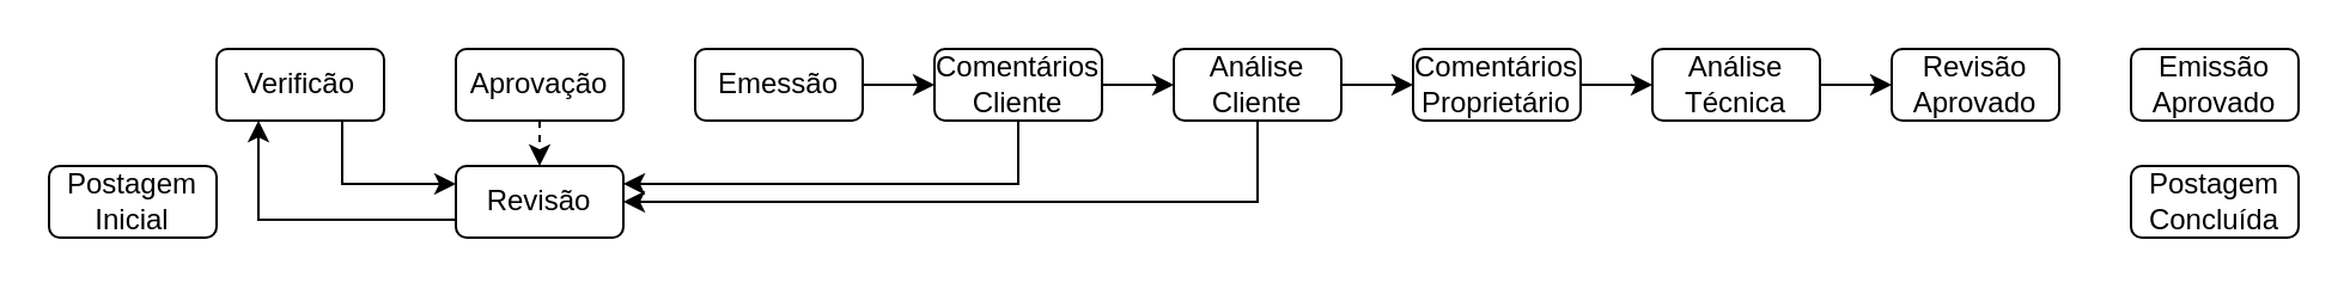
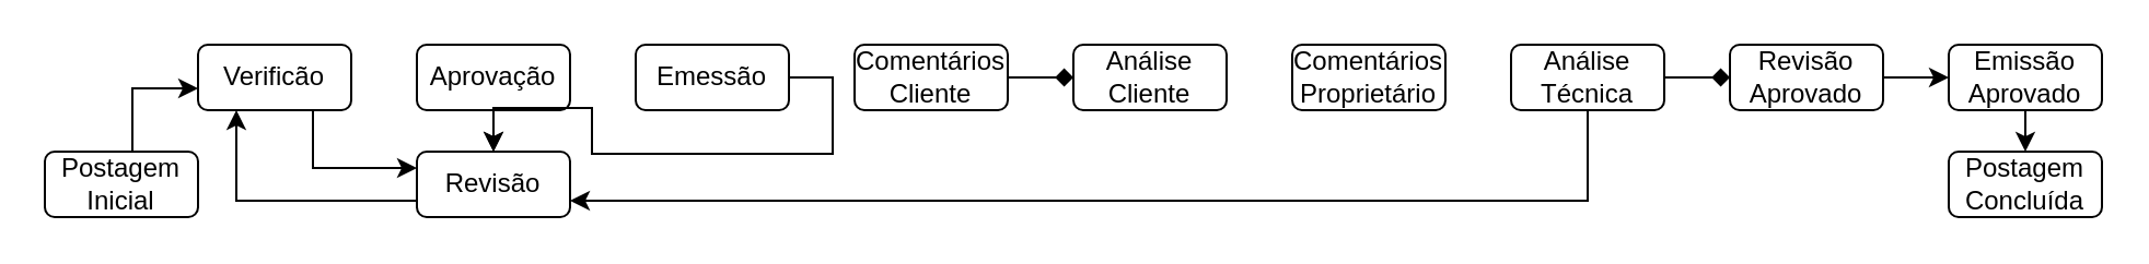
- <mxCell id="10" style="edgeStyle=orthogonalEdgeStyle;rounded=0;orthogonalLoop=1;jettySize=auto;html=1;exitX=1;exitY=0.5;exitDx=0;exitDy=0;" edge="1" parent="1" source="11" target="14"><mxGeometry relative="1" as="geometry" /></mxCell>
+ <mxCell id="10" style="edgeStyle=orthogonalEdgeStyle;rounded=0;orthogonalLoop=1;jettySize=auto;html=1;exitX=1;exitY=0.5;exitDx=0;exitDy=0;" edge="1" parent="1" source="11" target="5"><mxGeometry relative="1" as="geometry" /></mxCell>
- <mxCell id="13" style="edgeStyle=orthogonalEdgeStyle;rounded=0;orthogonalLoop=1;jettySize=auto;html=1;exitX=1;exitY=0.5;exitDx=0;exitDy=0;entryX=0;entryY=0.5;entryDx=0;entryDy=0;" edge="1" parent="1" source="14" target="17"><mxGeometry relative="1" as="geometry" /></mxCell>
+ <mxCell id="13" style="edgeStyle=orthogonalEdgeStyle;rounded=0;orthogonalLoop=1;jettySize=auto;html=1;exitX=1;exitY=0.5;exitDx=0;exitDy=0;entryX=0;entryY=0.5;entryDx=0;entryDy=0;endArrow=diamond;" edge="1" parent="1" source="14" target="17"><mxGeometry relative="1" as="geometry" /></mxCell>
- <mxCell id="16" style="edgeStyle=orthogonalEdgeStyle;rounded=0;orthogonalLoop=1;jettySize=auto;html=1;exitX=1;exitY=0.5;exitDx=0;exitDy=0;entryX=0;entryY=0.5;entryDx=0;entryDy=0;" edge="1" parent="1" source="17" target="19"><mxGeometry relative="1" as="geometry" /></mxCell>
- <mxCell id="18" style="edgeStyle=orthogonalEdgeStyle;rounded=0;orthogonalLoop=1;jettySize=auto;html=1;exitX=1;exitY=0.5;exitDx=0;exitDy=0;entryX=0;entryY=0.5;entryDx=0;entryDy=0;" edge="1" parent="1" source="19" target="22"><mxGeometry relative="1" as="geometry" /></mxCell>
- <mxCell id="21" style="edgeStyle=orthogonalEdgeStyle;rounded=0;orthogonalLoop=1;jettySize=auto;html=1;exitX=1;exitY=0.5;exitDx=0;exitDy=0;entryX=0;entryY=0.5;entryDx=0;entryDy=0;" parent="1" source="22" target="24" edge="1"><mxGeometry relative="1" as="geometry" /></mxCell>
+ <mxCell id="21" style="edgeStyle=orthogonalEdgeStyle;rounded=0;orthogonalLoop=1;jettySize=auto;html=1;exitX=1;exitY=0.5;exitDx=0;exitDy=0;entryX=0;entryY=0.5;entryDx=0;entryDy=0;endArrow=diamond;" parent="1" source="22" target="24" edge="1"><mxGeometry relative="1" as="geometry" /></mxCell>
+ <mxCell id="23" value="" style="edgeStyle=orthogonalEdgeStyle;rounded=0;orthogonalLoop=1;jettySize=auto;html=1;fontFamily=Helvetica;fontSize=12;fontColor=default;" parent="1" source="24" target="26" edge="1"><mxGeometry relative="1" as="geometry" /></mxCell>
+ <mxCell id="2" value="" style="edgeStyle=orthogonalEdgeStyle;rounded=0;orthogonalLoop=1;jettySize=auto;html=1;fontFamily=Helvetica;fontSize=12;fontColor=default;" parent="1" source="3" target="7" edge="1"><mxGeometry relative="1" as="geometry"><Array as="points"><mxPoint x="60" y="40" /></Array></mxGeometry></mxCell>
+ <mxCell id="25" style="edgeStyle=orthogonalEdgeStyle;rounded=0;orthogonalLoop=1;jettySize=auto;html=1;exitX=0.5;exitY=1;exitDx=0;exitDy=0;entryX=0.5;entryY=0;entryDx=0;entryDy=0;" edge="1" parent="1" source="26" target="27"><mxGeometry relative="1" as="geometry" /></mxCell>
- <mxCell id="12" style="edgeStyle=orthogonalEdgeStyle;rounded=0;orthogonalLoop=1;jettySize=auto;html=1;exitX=0.5;exitY=1;exitDx=0;exitDy=0;entryX=1;entryY=0.25;entryDx=0;entryDy=0;fontFamily=Helvetica;fontSize=12;fontColor=default;" parent="1" source="14" target="5" edge="1"><mxGeometry relative="1" as="geometry" /></mxCell>
- <mxCell id="15" style="edgeStyle=orthogonalEdgeStyle;rounded=0;orthogonalLoop=1;jettySize=auto;html=1;exitX=0.5;exitY=1;exitDx=0;exitDy=0;entryX=1;entryY=0.5;entryDx=0;entryDy=0;fontFamily=Helvetica;fontSize=12;fontColor=default;" parent="1" source="17" target="5" edge="1"><mxGeometry relative="1" as="geometry" /></mxCell>
+ <mxCell id="20" style="edgeStyle=orthogonalEdgeStyle;rounded=0;orthogonalLoop=1;jettySize=auto;html=1;exitX=0.5;exitY=1;exitDx=0;exitDy=0;entryX=1;entryY=0.75;entryDx=0;entryDy=0;" parent="1" source="22" target="5" edge="1"><mxGeometry relative="1" as="geometry" /></mxCell>
